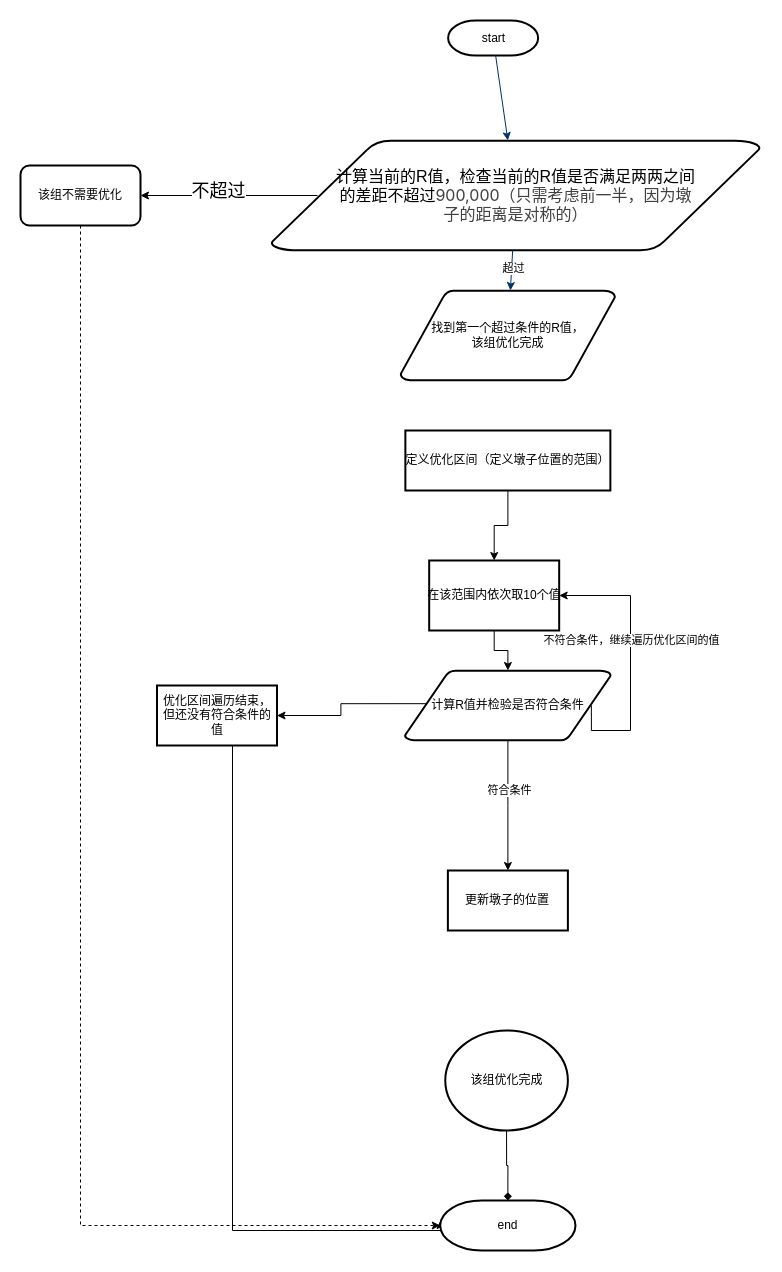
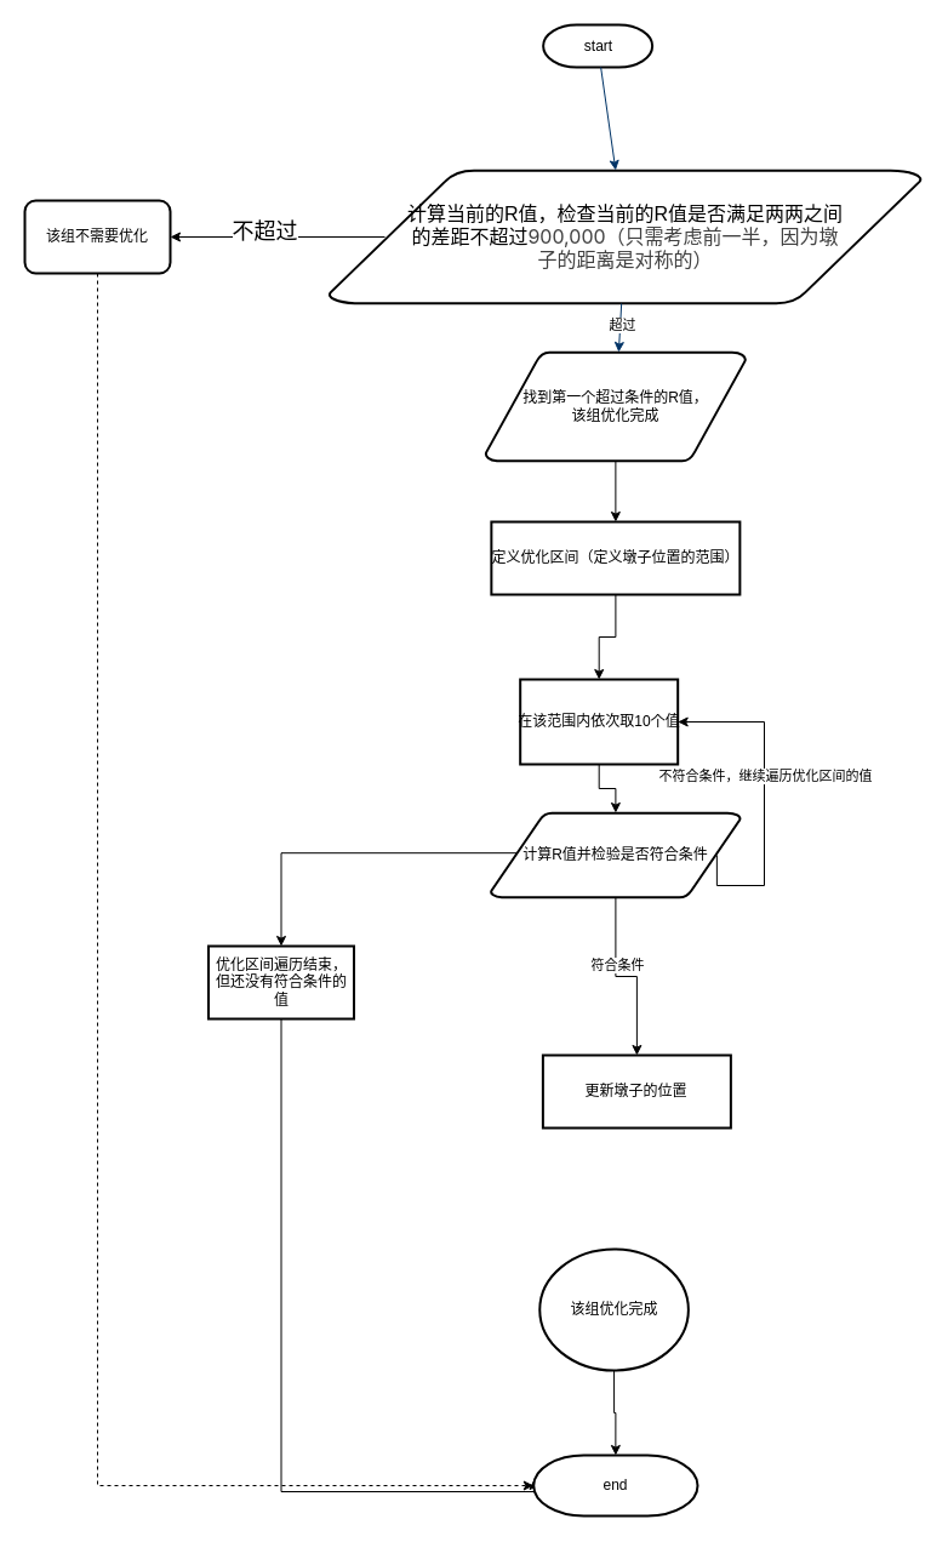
+ <mxCell id="6" value="" style="edgeStyle=orthogonalEdgeStyle;rounded=0;orthogonalLoop=1;jettySize=auto;html=1;" edge="1" parent="1" source="7" target="19"><mxGeometry relative="1" as="geometry" /></mxCell>
- <mxCell id="24" value="优化区间遍历结束，但还没有符合条件的值" style="whiteSpace=wrap;html=1;strokeWidth=2;gradientColor=none;gradientDirection=north;fontStyle=0;" vertex="1" parent="1"><mxGeometry x="156.5" y="685" width="120" height="60" as="geometry" /></mxCell>
+ <mxCell id="24" value="优化区间遍历结束，但还没有符合条件的值" style="whiteSpace=wrap;html=1;strokeWidth=2;gradientColor=none;gradientDirection=north;fontStyle=0;" vertex="1" parent="1"><mxGeometry x="171.5" y="780" width="120" height="60" as="geometry" /></mxCell>
- <mxCell id="22" value="&lt;span style=&quot;text-wrap-mode: nowrap;&quot;&gt;更新墩子的位置&lt;/span&gt;" style="whiteSpace=wrap;html=1;strokeWidth=2;gradientColor=none;gradientDirection=north;fontStyle=0;" vertex="1" parent="1"><mxGeometry x="447.38" y="870" width="120" height="60" as="geometry" /></mxCell>
+ <mxCell id="22" value="&lt;span style=&quot;text-wrap-mode: nowrap;&quot;&gt;更新墩子的位置&lt;/span&gt;" style="whiteSpace=wrap;html=1;strokeWidth=2;gradientColor=none;gradientDirection=north;fontStyle=0;" vertex="1" parent="1"><mxGeometry x="447.38" y="870" width="155" height="60" as="geometry" /></mxCell>
- <mxCell id="27" style="edgeStyle=orthogonalEdgeStyle;rounded=0;orthogonalLoop=1;jettySize=auto;html=1;exitX=0.5;exitY=1;exitDx=0;exitDy=0;entryX=0.5;entryY=0;entryDx=0;entryDy=0;entryPerimeter=0;endArrow=diamond;" edge="1" parent="1" source="25" target="26"><mxGeometry relative="1" as="geometry" /></mxCell>
+ <mxCell id="27" style="edgeStyle=orthogonalEdgeStyle;rounded=0;orthogonalLoop=1;jettySize=auto;html=1;exitX=0.5;exitY=1;exitDx=0;exitDy=0;entryX=0.5;entryY=0;entryDx=0;entryDy=0;entryPerimeter=0;" edge="1" parent="1" source="25" target="26"><mxGeometry relative="1" as="geometry" /></mxCell>
